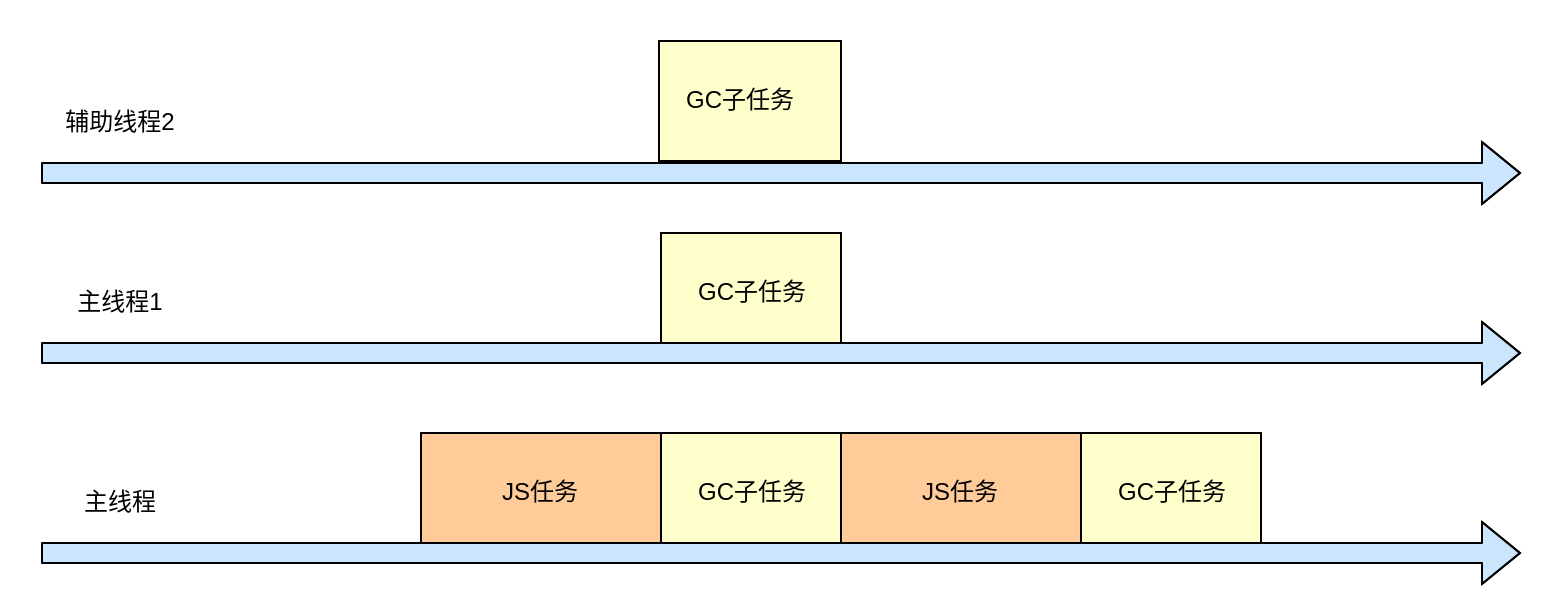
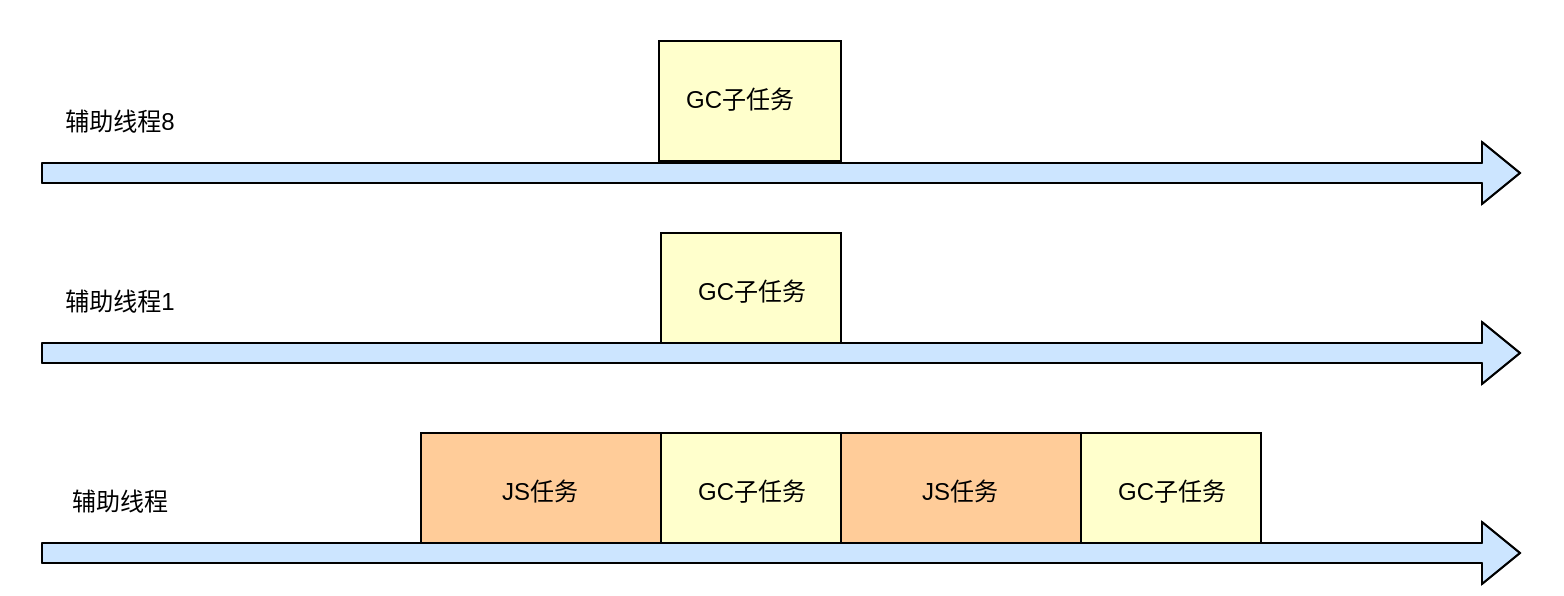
- <mxCell id="8" value="&lt;font color=&quot;#000000&quot;&gt;辅助线程2&lt;/font&gt;" style="text;html=1;strokeColor=none;fillColor=none;align=center;verticalAlign=middle;whiteSpace=wrap;rounded=0;" parent="1" vertex="1"><mxGeometry x="30" y="46" width="60" height="30" as="geometry" /></mxCell>
+ <mxCell id="8" value="&lt;font color=&quot;#000000&quot;&gt;辅助线程8&lt;/font&gt;" style="text;html=1;strokeColor=none;fillColor=none;align=center;verticalAlign=middle;whiteSpace=wrap;rounded=0;" parent="1" vertex="1"><mxGeometry x="30" y="46" width="60" height="30" as="geometry" /></mxCell>
- <mxCell id="11" value="&lt;font color=&quot;#000000&quot;&gt;主线程1&lt;/font&gt;" style="text;html=1;strokeColor=none;fillColor=none;align=center;verticalAlign=middle;whiteSpace=wrap;rounded=0;" parent="1" vertex="1"><mxGeometry x="30" y="136" width="60" height="30" as="geometry" /></mxCell>
+ <mxCell id="11" value="&lt;font color=&quot;#000000&quot;&gt;辅助线程1&lt;/font&gt;" style="text;html=1;strokeColor=none;fillColor=none;align=center;verticalAlign=middle;whiteSpace=wrap;rounded=0;" parent="1" vertex="1"><mxGeometry x="30" y="136" width="60" height="30" as="geometry" /></mxCell>
- <mxCell id="13" value="&lt;font color=&quot;#000000&quot;&gt;主线程&lt;/font&gt;" style="text;html=1;strokeColor=none;fillColor=none;align=center;verticalAlign=middle;whiteSpace=wrap;rounded=0;" parent="1" vertex="1"><mxGeometry x="30" y="236" width="60" height="30" as="geometry" /></mxCell>
+ <mxCell id="13" value="&lt;font color=&quot;#000000&quot;&gt;辅助线程&lt;/font&gt;" style="text;html=1;strokeColor=none;fillColor=none;align=center;verticalAlign=middle;whiteSpace=wrap;rounded=0;" parent="1" vertex="1"><mxGeometry x="30" y="236" width="60" height="30" as="geometry" /></mxCell>
